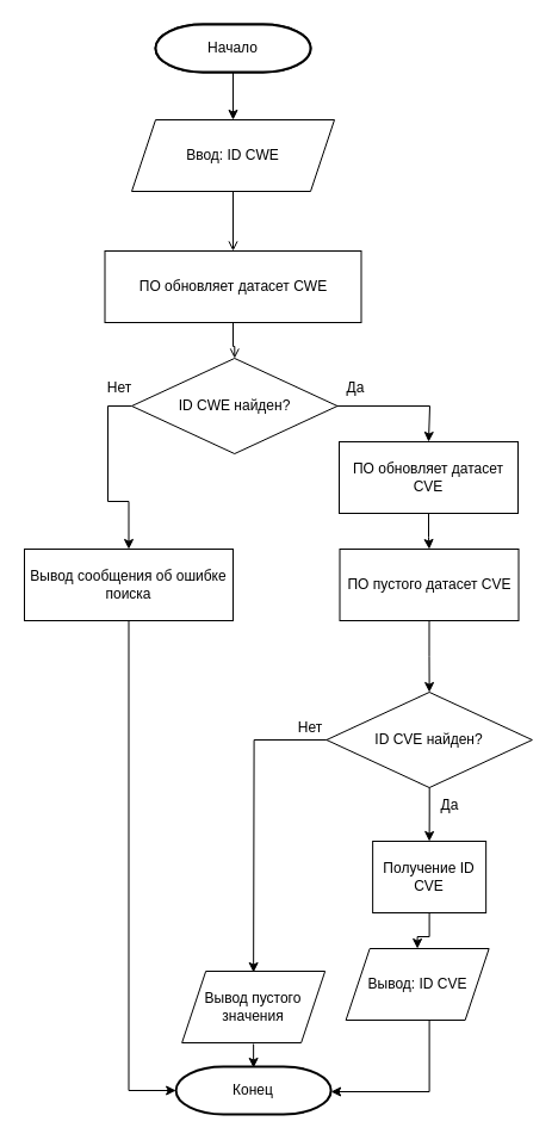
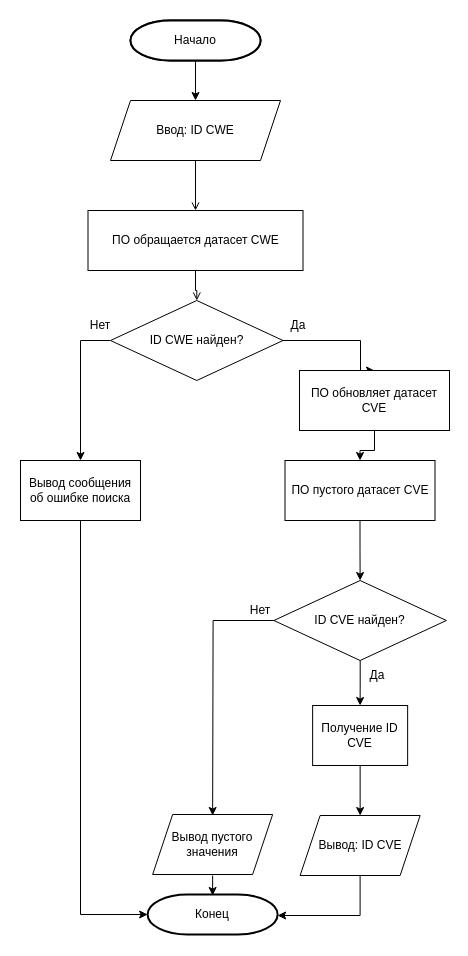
- <mxCell id="11" value="ПО обновляет датасет CWE" style="rounded=0;whiteSpace=wrap;html=1;" parent="1" vertex="1"><mxGeometry x="87.5" y="210" width="215" height="60" as="geometry" /></mxCell>
+ <mxCell id="11" value="ПО обращается датасет CWE" style="rounded=0;whiteSpace=wrap;html=1;" parent="1" vertex="1"><mxGeometry x="87.5" y="210" width="215" height="60" as="geometry" /></mxCell>
- <mxCell id="29" value="&lt;div&gt;&lt;span style=&quot;background-color: initial;&quot;&gt;ПО обновляет датасет CVE&lt;/span&gt;&lt;br&gt;&lt;/div&gt;" style="rounded=0;whiteSpace=wrap;html=1;" parent="1" vertex="1"><mxGeometry x="284" y="370" width="150" height="60" as="geometry" /></mxCell>
+ <mxCell id="29" value="&lt;div&gt;&lt;span style=&quot;background-color: initial;&quot;&gt;ПО обновляет датасет CVE&lt;/span&gt;&lt;br&gt;&lt;/div&gt;" style="rounded=0;whiteSpace=wrap;html=1;" parent="1" vertex="1"><mxGeometry x="299" y="370" width="150" height="60" as="geometry" /></mxCell>
- <mxCell id="14" value="Вывод сообщения об ошибке поиска" style="rounded=0;whiteSpace=wrap;html=1;" parent="1" vertex="1"><mxGeometry x="20" y="460" width="175" height="60" as="geometry" /></mxCell>
+ <mxCell id="14" value="Вывод сообщения об ошибке поиска" style="rounded=0;whiteSpace=wrap;html=1;" parent="1" vertex="1"><mxGeometry x="20" y="460" width="120" height="60" as="geometry" /></mxCell>
- <mxCell id="24" value="Вывод: ID CVE" style="shape=parallelogram;perimeter=parallelogramPerimeter;whiteSpace=wrap;html=1;fixedSize=1;" parent="1" vertex="1"><mxGeometry x="289.63" y="795" width="120" height="60" as="geometry" /></mxCell>
+ <mxCell id="24" value="Вывод: ID CVE" style="shape=parallelogram;perimeter=parallelogramPerimeter;whiteSpace=wrap;html=1;fixedSize=1;" parent="1" vertex="1"><mxGeometry x="299.63" y="815" width="120" height="60" as="geometry" /></mxCell>
